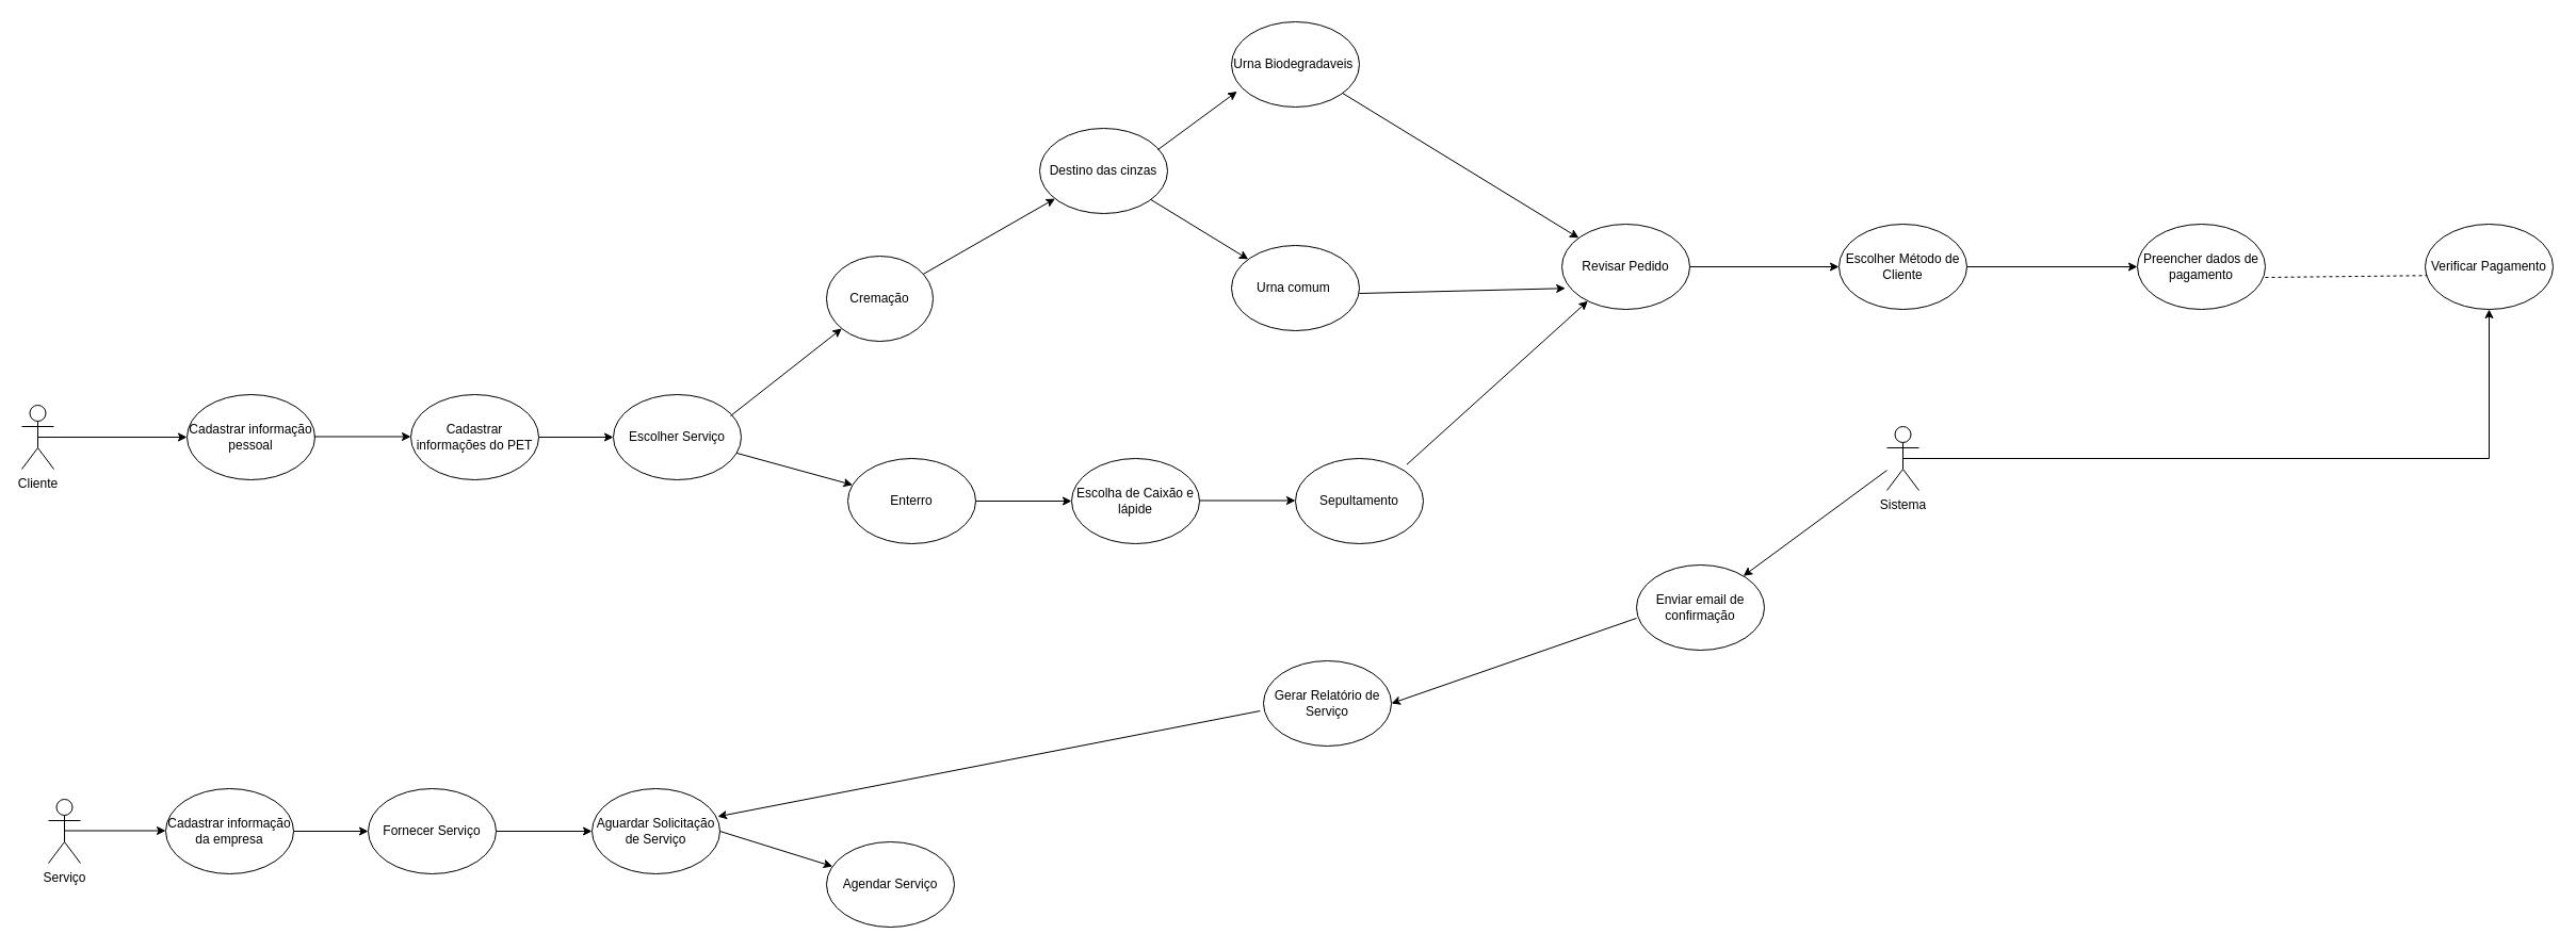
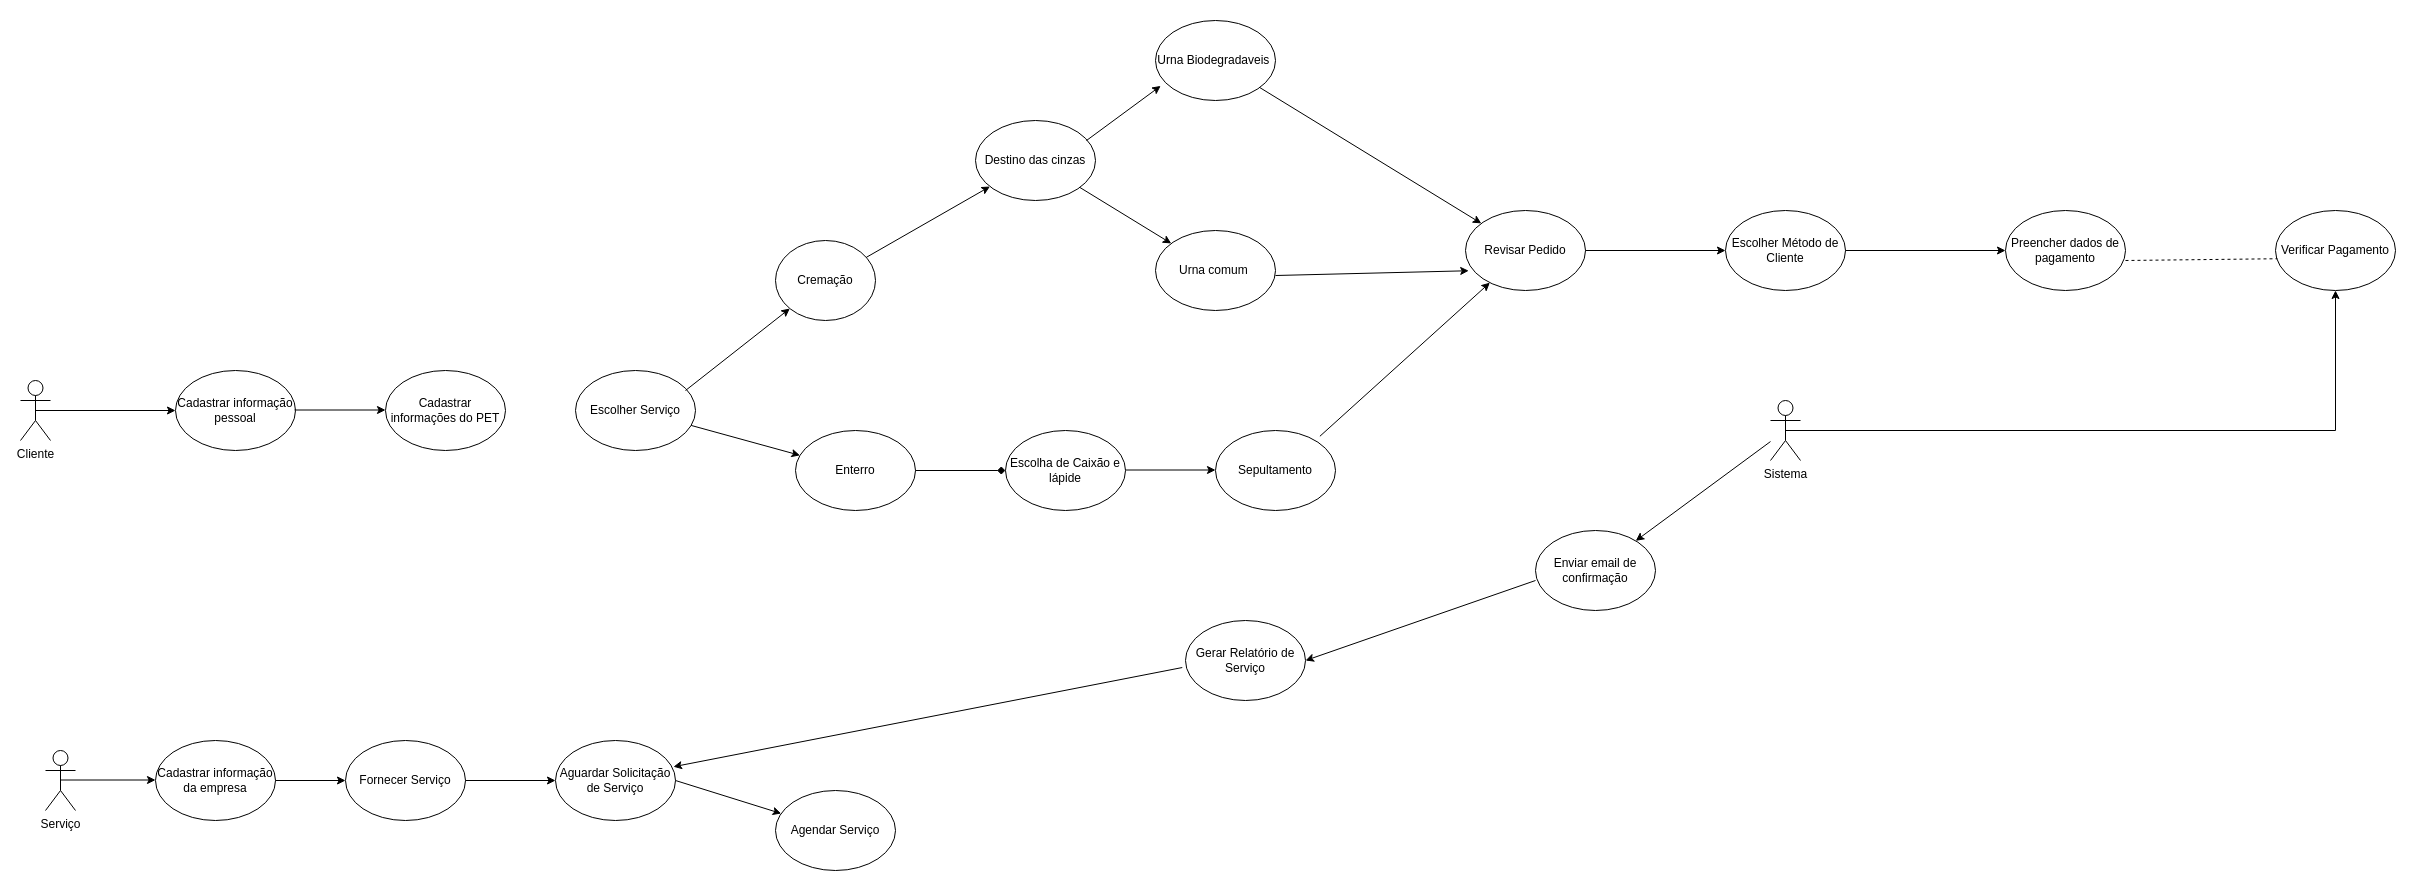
- <mxCell id="9" style="edgeStyle=orthogonalEdgeStyle;rounded=0;orthogonalLoop=1;jettySize=auto;html=1;" edge="1" parent="1" source="10" target="15"><mxGeometry relative="1" as="geometry" /></mxCell>
- <mxCell id="26" value="" style="endArrow=classic;html=1;rounded=0;" edge="1" parent="1" source="24" target="13"><mxGeometry width="50" height="50" relative="1" as="geometry"><mxPoint x="1045" y="460" as="sourcePoint" /><mxPoint x="1095" y="410" as="targetPoint" /></mxGeometry></mxCell>
+ <mxCell id="26" value="" style="endArrow=diamond;html=1;rounded=0;" edge="1" parent="1" source="24" target="13"><mxGeometry width="50" height="50" relative="1" as="geometry"><mxPoint x="1045" y="460" as="sourcePoint" /><mxPoint x="1095" y="410" as="targetPoint" /></mxGeometry></mxCell>
